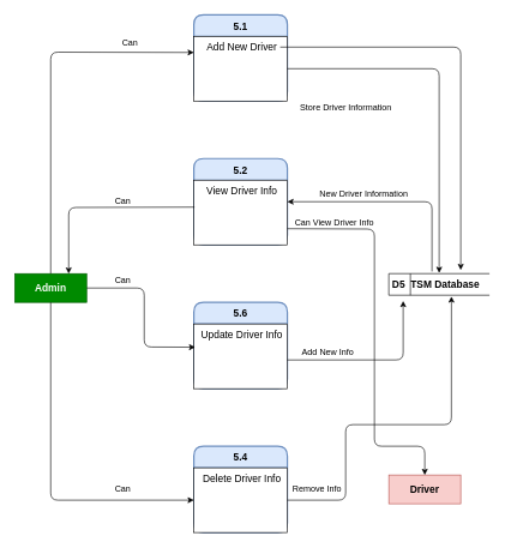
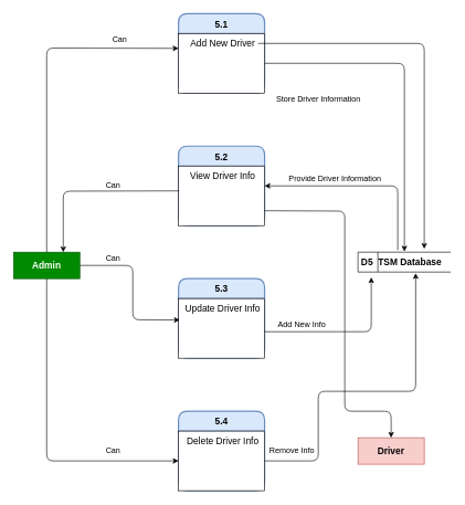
- <mxCell id="32" value="New Driver Information" style="text;html=1;align=center;verticalAlign=middle;resizable=0;points=[];autosize=1;strokeColor=none;fillColor=none;" parent="1" vertex="1"><mxGeometry x="430" y="260" width="150" height="20" as="geometry" /></mxCell>
+ <mxCell id="32" value="Provide Driver Information" style="text;html=1;align=center;verticalAlign=middle;resizable=0;points=[];autosize=1;strokeColor=none;fillColor=none;" parent="1" vertex="1"><mxGeometry x="430" y="260" width="150" height="20" as="geometry" /></mxCell>
- <mxCell id="34" value="Can View Driver Info" style="text;html=1;align=center;verticalAlign=middle;resizable=0;points=[];autosize=1;strokeColor=none;fillColor=none;" parent="1" vertex="1"><mxGeometry x="399" y="300" width="130" height="20" as="geometry" /></mxCell>
- <mxCell id="6" value="5.6" style="swimlane;childLayout=stackLayout;horizontal=1;startSize=30;horizontalStack=0;rounded=1;fontSize=14;fontStyle=1;strokeWidth=2;resizeParent=0;resizeLast=1;shadow=0;dashed=0;align=center;hachureGap=4;pointerEvents=0;fillColor=#dae8fc;strokeColor=#6c8ebf;" parent="1" vertex="1"><mxGeometry x="269" y="420" width="130" height="120" as="geometry" /></mxCell>
+ <mxCell id="6" value="5.3" style="swimlane;childLayout=stackLayout;horizontal=1;startSize=30;horizontalStack=0;rounded=1;fontSize=14;fontStyle=1;strokeWidth=2;resizeParent=0;resizeLast=1;shadow=0;dashed=0;align=center;hachureGap=4;pointerEvents=0;fillColor=#dae8fc;strokeColor=#6c8ebf;" parent="1" vertex="1"><mxGeometry x="269" y="420" width="130" height="120" as="geometry" /></mxCell>
